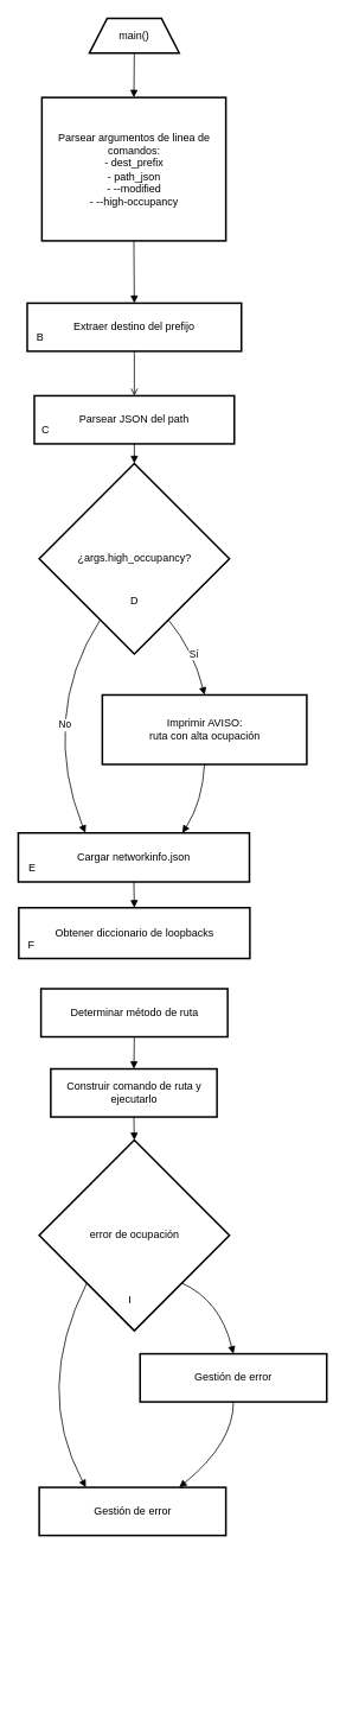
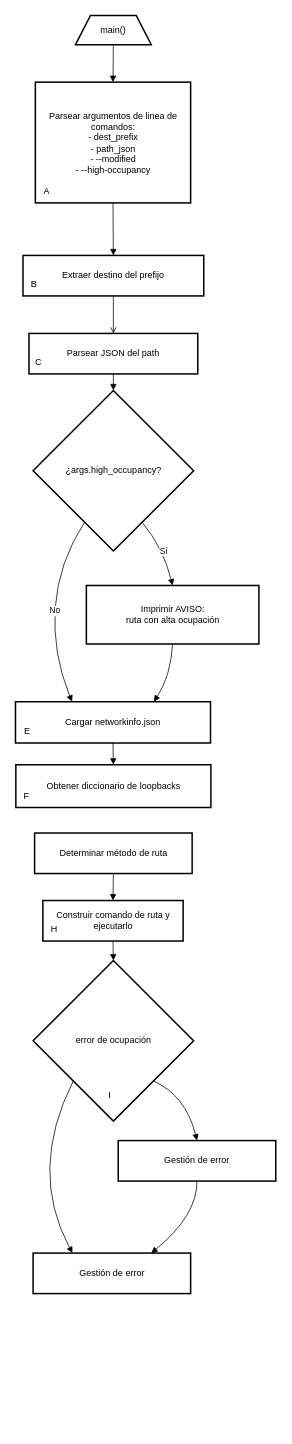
+ <mxCell id="25" value="A" style="text;html=1;align=center;verticalAlign=middle;whiteSpace=wrap;rounded=0;" vertex="1" parent="1"><mxGeometry x="46.5" y="240" width="30" height="30" as="geometry" /></mxCell>
- <mxCell id="28" value="D" style="text;html=1;align=center;verticalAlign=middle;whiteSpace=wrap;rounded=0;" vertex="1" parent="1"><mxGeometry x="135.5" y="660" width="30" height="30" as="geometry" /></mxCell>
+ <mxCell id="31" value="H" style="text;html=1;align=center;verticalAlign=middle;whiteSpace=wrap;rounded=0;" vertex="1" parent="1"><mxGeometry x="56.5" y="1224" width="30" height="30" as="geometry" /></mxCell>
